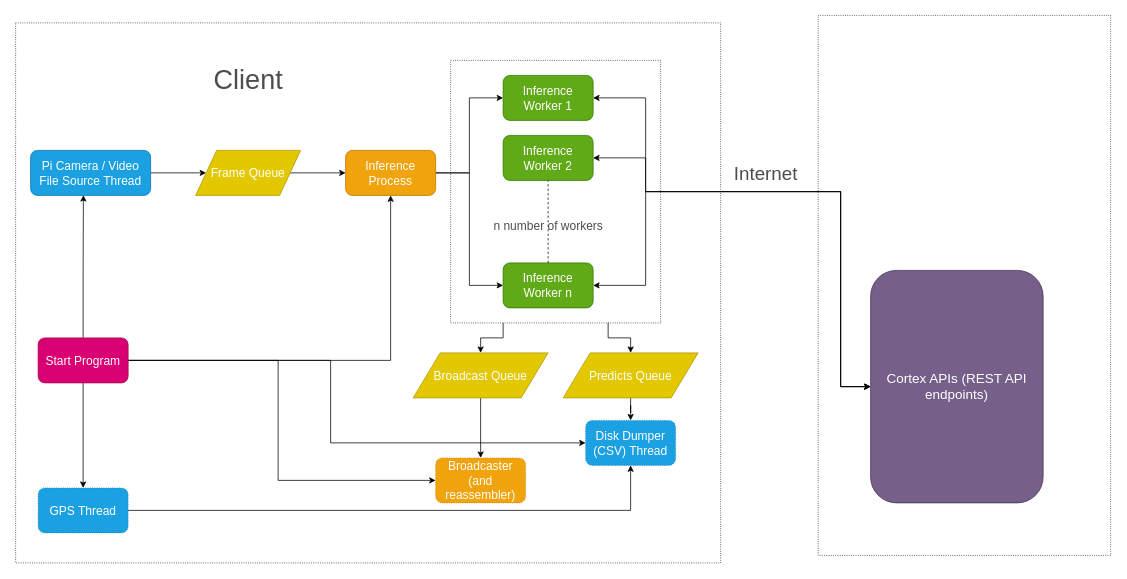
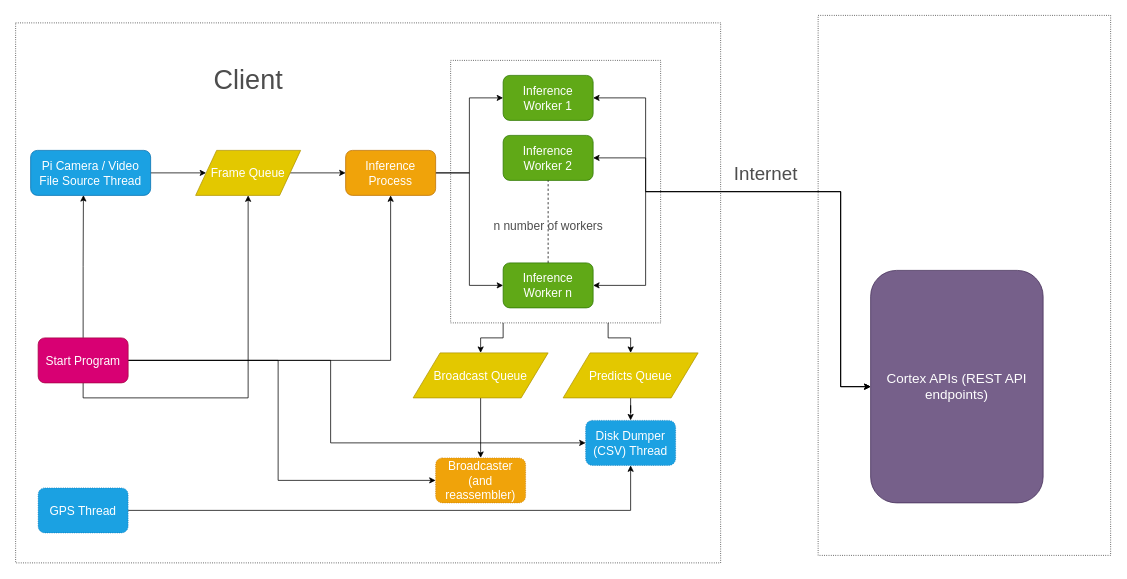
- <mxCell id="19" style="edgeStyle=orthogonalEdgeStyle;rounded=0;orthogonalLoop=1;jettySize=auto;html=1;exitX=0.5;exitY=1;exitDx=0;exitDy=0;startArrow=none;startFill=0;endArrow=classic;endFill=1;fontSize=16;fontColor=#4D4D4D;" edge="1" parent="1" source="21" target="36"><mxGeometry relative="1" as="geometry" /></mxCell>
+ <mxCell id="19" style="edgeStyle=orthogonalEdgeStyle;rounded=0;orthogonalLoop=1;jettySize=auto;html=1;exitX=0.5;exitY=1;exitDx=0;exitDy=0;startArrow=none;startFill=0;endArrow=classic;endFill=1;fontSize=16;fontColor=#4D4D4D;" edge="1" parent="1" source="21" target="25"><mxGeometry relative="1" as="geometry" /></mxCell>
